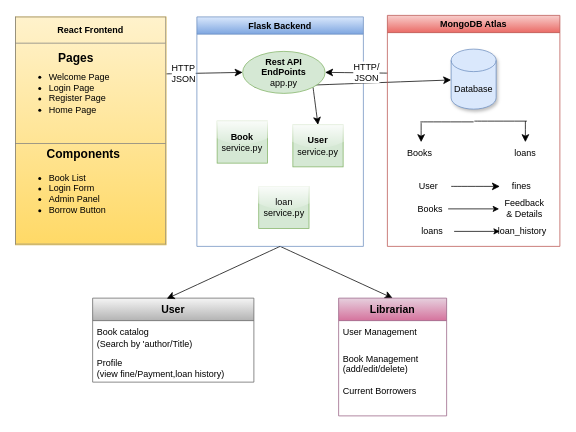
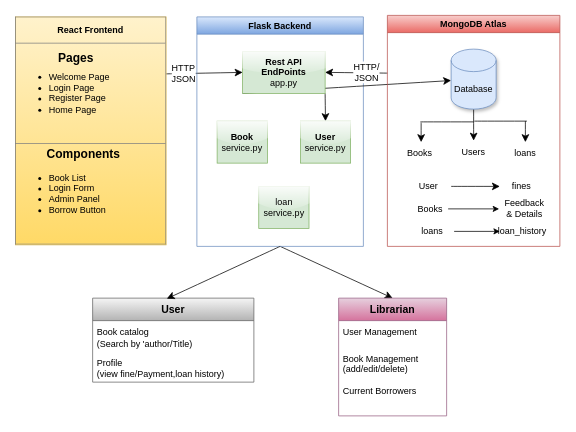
- <mxCell id="11" value="&lt;b&gt;Rest API EndPoints&lt;/b&gt;&lt;div&gt;app.py&lt;/div&gt;" style="ellipse;whiteSpace=wrap;html=1;fillColor=#d5e8d4;strokeColor=#82b366;glass=1;" parent="8" vertex="1"><mxGeometry x="61" y="46" width="110" height="56" as="geometry" /></mxCell>
+ <mxCell id="11" value="&lt;b&gt;Rest API EndPoints&lt;/b&gt;&lt;div&gt;app.py&lt;/div&gt;" style="rounded=0;whiteSpace=wrap;html=1;fillColor=#d5e8d4;strokeColor=#82b366;glass=1;" parent="8" vertex="1"><mxGeometry x="61" y="46" width="110" height="56" as="geometry" /></mxCell>
+ <mxCell id="18" style="edgeStyle=none;curved=1;rounded=0;orthogonalLoop=1;jettySize=auto;html=1;exitX=0.5;exitY=1;exitDx=0;exitDy=0;exitPerimeter=0;fontSize=12;startSize=8;endSize=8;" parent="17" source="19" target="21" edge="1"><mxGeometry relative="1" as="geometry"><Array as="points"><mxPoint x="115" y="147" /></Array></mxGeometry></mxCell>
- <mxCell id="12" value="&lt;b&gt;User&lt;/b&gt;&lt;div&gt;service.py&lt;/div&gt;" style="rounded=0;whiteSpace=wrap;html=1;fillColor=#d5e8d4;strokeColor=#82b366;glass=1;" parent="8" vertex="1"><mxGeometry x="128" y="144" width="67" height="56" as="geometry" /></mxCell>
+ <mxCell id="12" value="&lt;b&gt;User&lt;/b&gt;&lt;div&gt;service.py&lt;/div&gt;" style="rounded=0;whiteSpace=wrap;html=1;fillColor=#d5e8d4;strokeColor=#82b366;glass=1;" parent="8" vertex="1"><mxGeometry x="138" y="139" width="67" height="56" as="geometry" /></mxCell>
+ <mxCell id="21" value="Users" style="text;html=1;align=center;verticalAlign=middle;whiteSpace=wrap;rounded=0;" parent="17" vertex="1"><mxGeometry x="85" y="167" width="60" height="30" as="geometry" /></mxCell>
